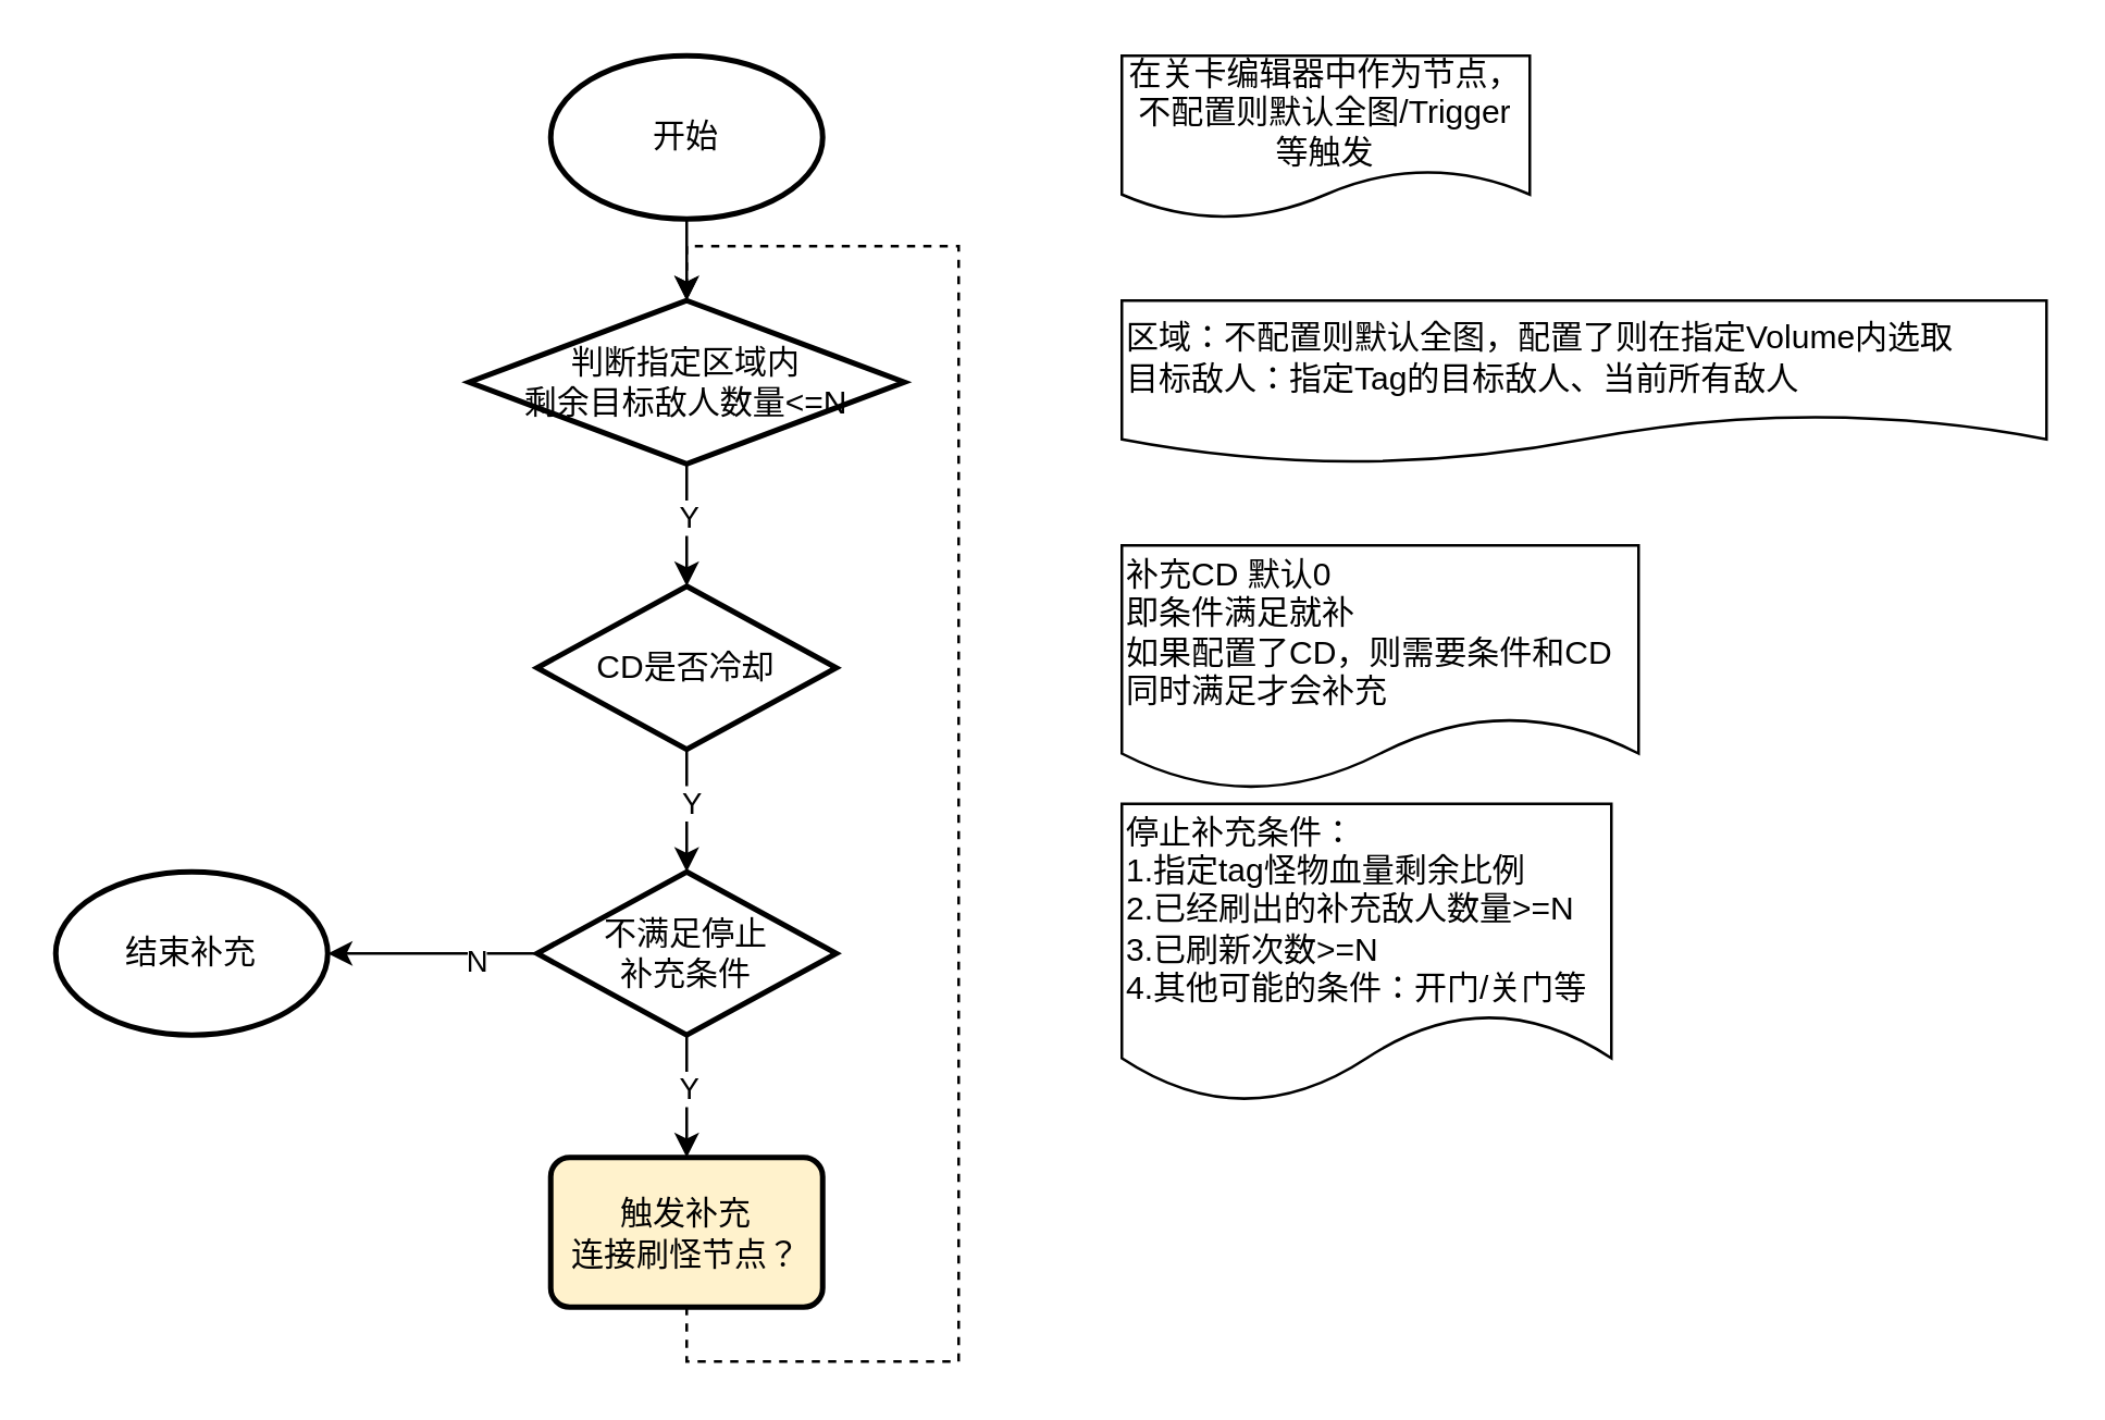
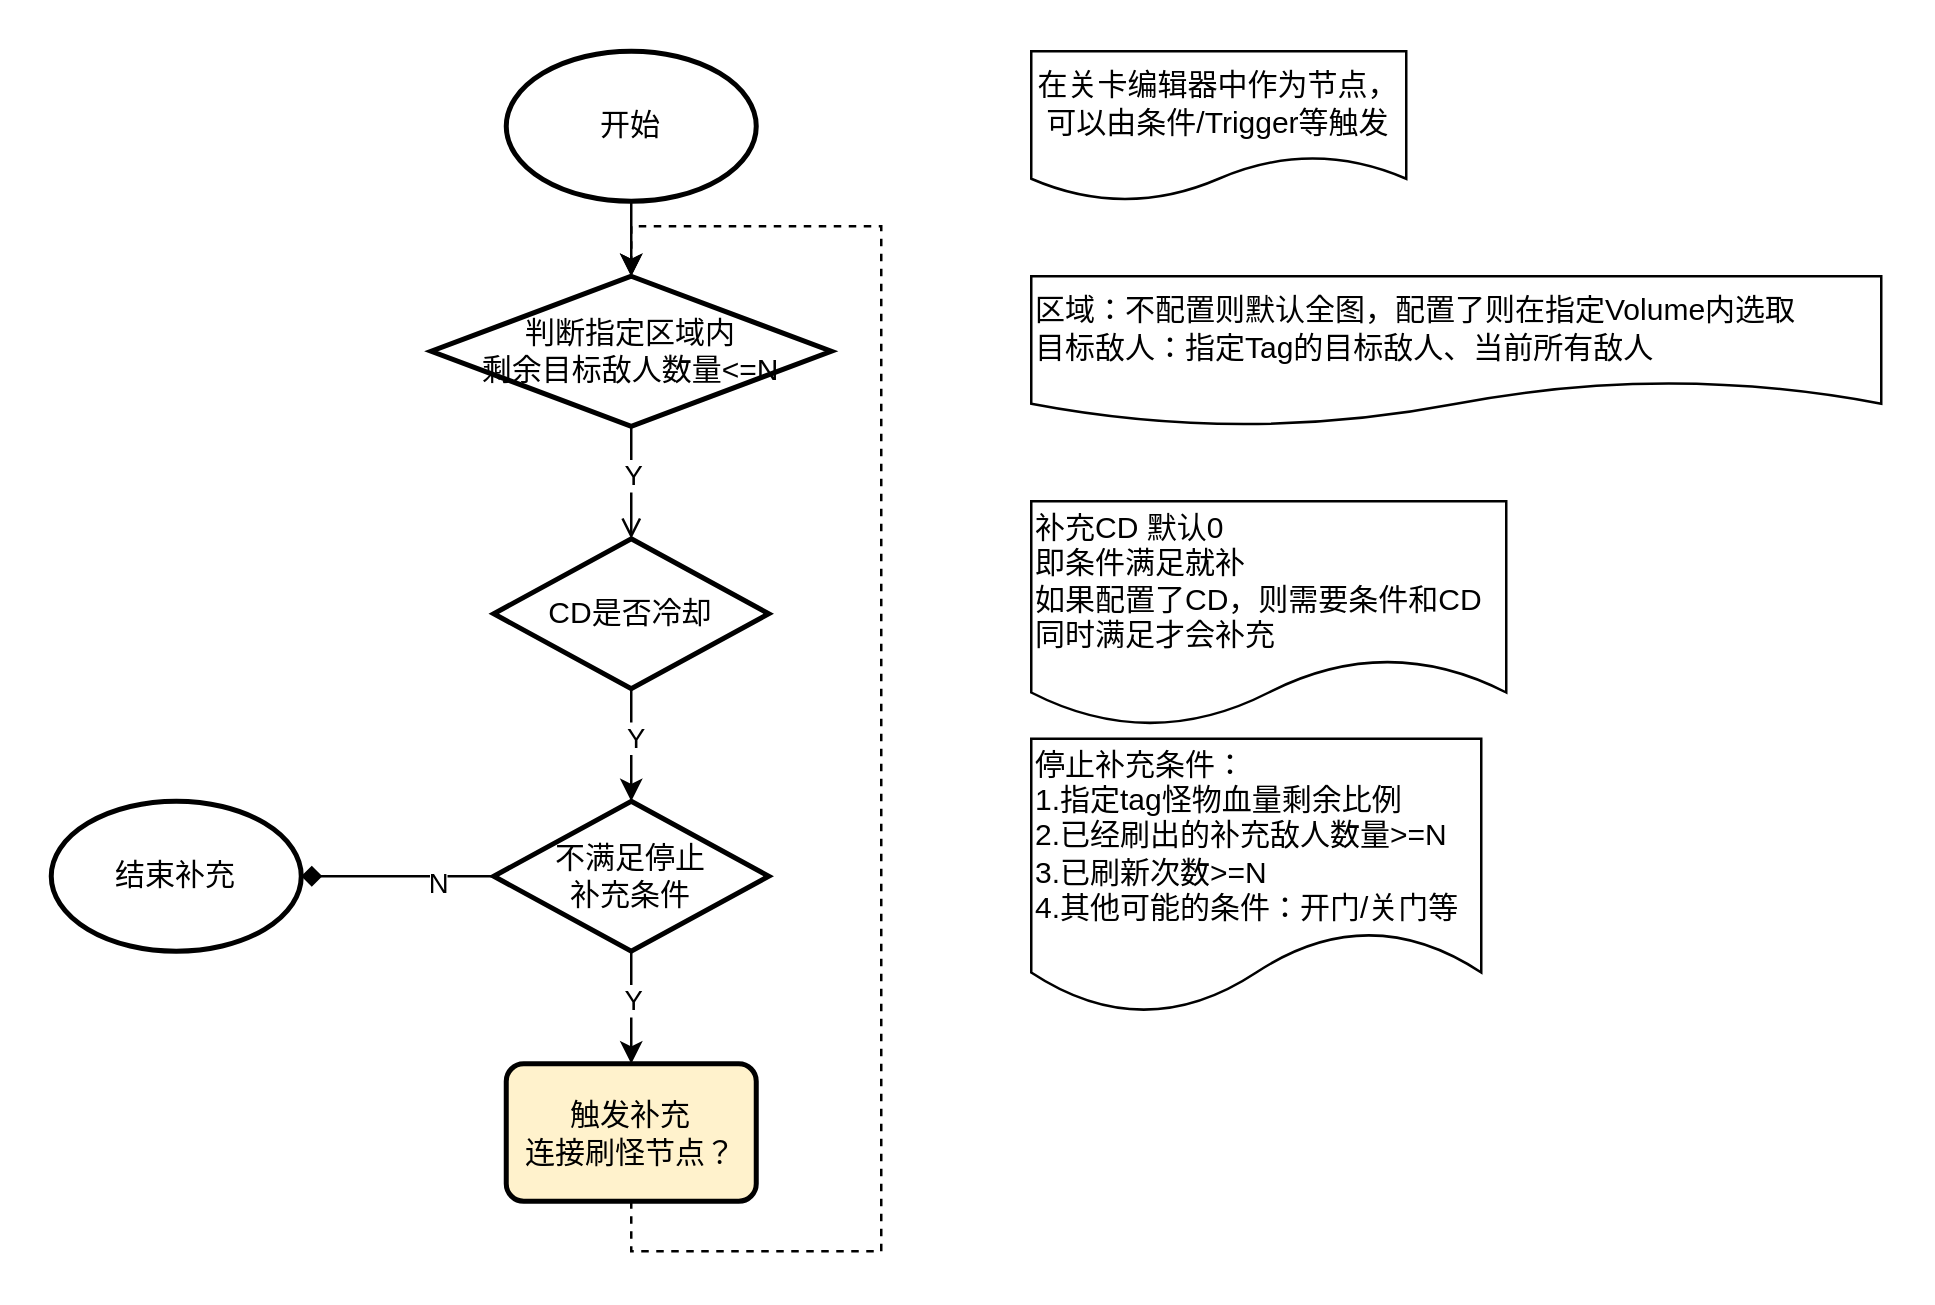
- <mxCell id="9" value="在关卡编辑器中作为节点，不配置则默认全图/Trigger等触发" style="shape=document;whiteSpace=wrap;html=1;boundedLbl=1;" vertex="1" parent="1"><mxGeometry x="412" y="20" width="150" height="60" as="geometry" /></mxCell>
+ <mxCell id="9" value="在关卡编辑器中作为节点，可以由条件/Trigger等触发" style="shape=document;whiteSpace=wrap;html=1;boundedLbl=1;" vertex="1" parent="1"><mxGeometry x="412" y="20" width="150" height="60" as="geometry" /></mxCell>
- <mxCell id="6" style="edgeStyle=orthogonalEdgeStyle;rounded=0;orthogonalLoop=1;jettySize=auto;html=1;exitX=0.5;exitY=1;exitDx=0;exitDy=0;exitPerimeter=0;entryX=0.5;entryY=0;entryDx=0;entryDy=0;entryPerimeter=0;" edge="1" parent="1" source="8" target="19"><mxGeometry relative="1" as="geometry" /></mxCell>
+ <mxCell id="6" style="edgeStyle=orthogonalEdgeStyle;rounded=0;orthogonalLoop=1;jettySize=auto;html=1;exitX=0.5;exitY=1;exitDx=0;exitDy=0;exitPerimeter=0;entryX=0.5;entryY=0;entryDx=0;entryDy=0;entryPerimeter=0;endArrow=open;" edge="1" parent="1" source="8" target="19"><mxGeometry relative="1" as="geometry" /></mxCell>
- <mxCell id="11" style="edgeStyle=orthogonalEdgeStyle;rounded=0;orthogonalLoop=1;jettySize=auto;html=1;exitX=0;exitY=0.5;exitDx=0;exitDy=0;exitPerimeter=0;" edge="1" parent="1" source="15" target="21"><mxGeometry relative="1" as="geometry" /></mxCell>
+ <mxCell id="11" style="edgeStyle=orthogonalEdgeStyle;rounded=0;orthogonalLoop=1;jettySize=auto;html=1;exitX=0;exitY=0.5;exitDx=0;exitDy=0;exitPerimeter=0;endArrow=diamond;" edge="1" parent="1" source="15" target="21"><mxGeometry relative="1" as="geometry" /></mxCell>
